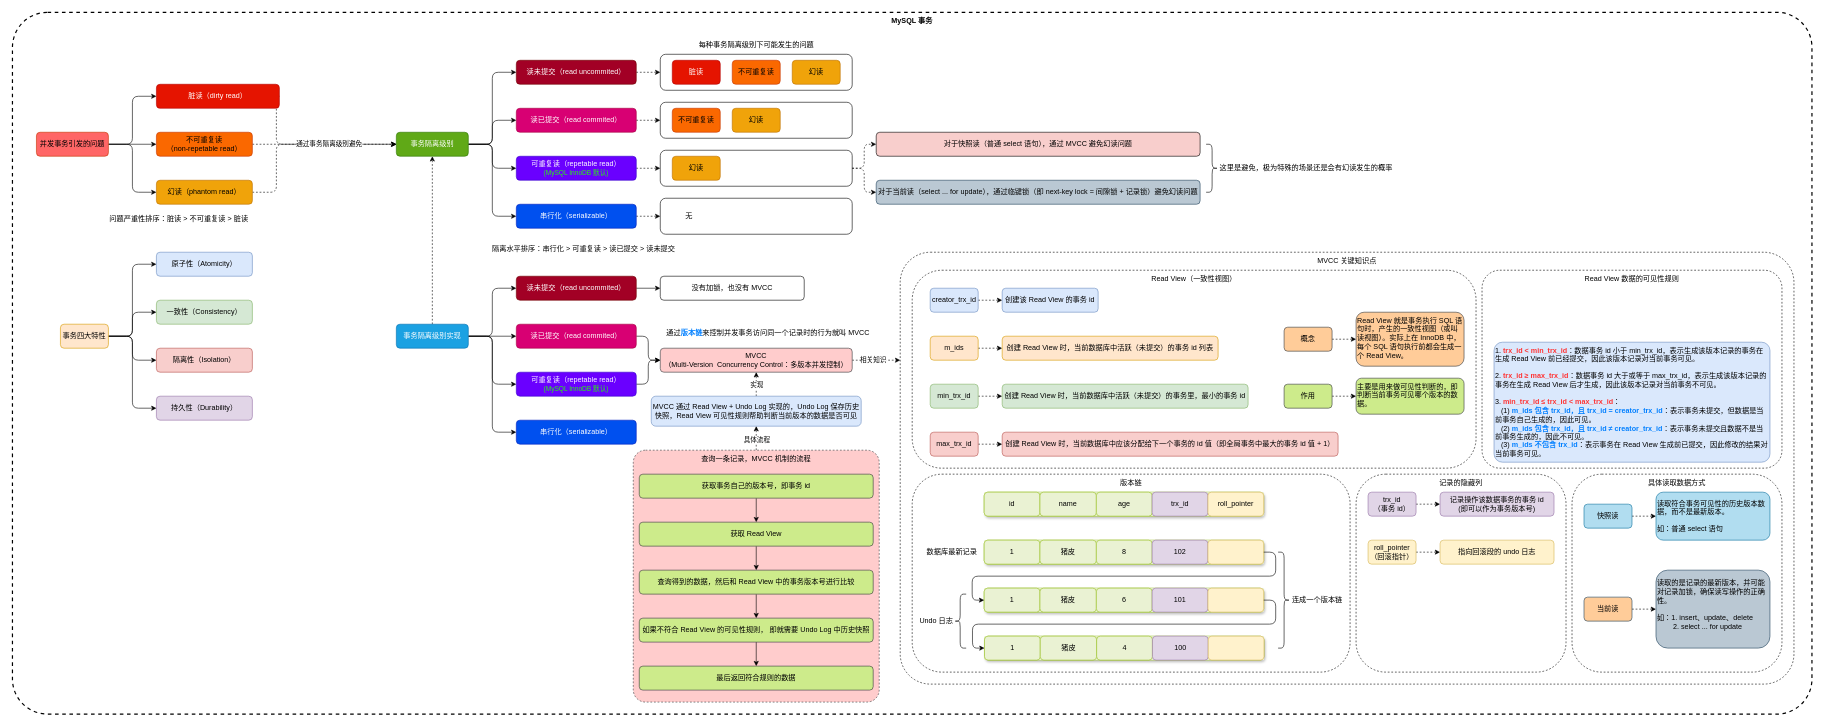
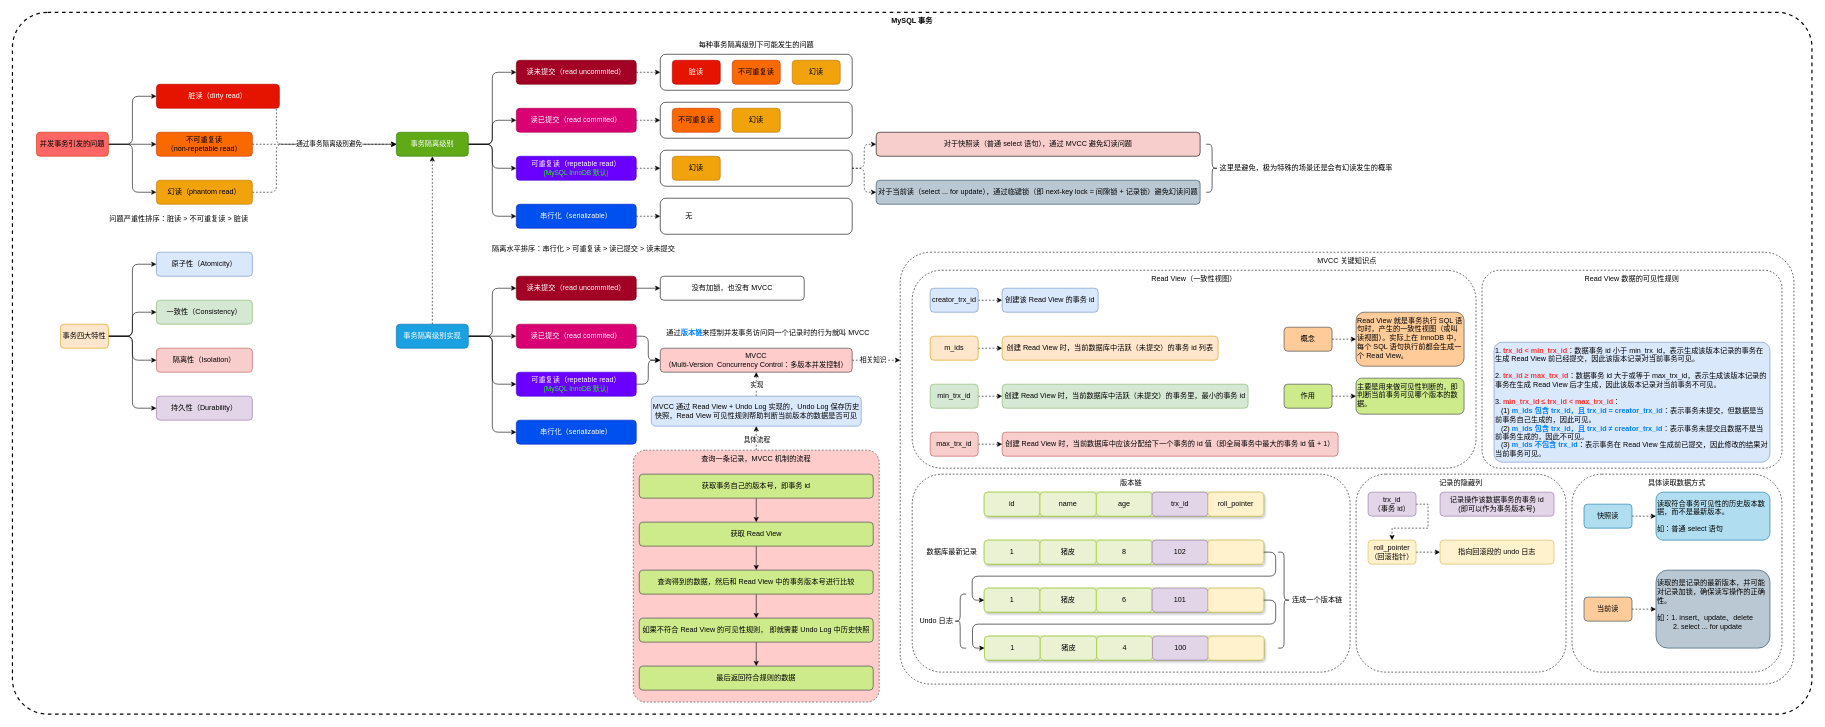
- <mxCell id="86" style="edgeStyle=orthogonalEdgeStyle;rounded=0;orthogonalLoop=1;jettySize=auto;html=1;exitX=1;exitY=0.5;exitDx=0;exitDy=0;entryX=0;entryY=0.5;entryDx=0;entryDy=0;fontFamily=Helvetica;fontSize=12;fontColor=default;dashed=1;" parent="1" source="87" target="90" edge="1"><mxGeometry relative="1" as="geometry" /></mxCell>
+ <mxCell id="86" style="edgeStyle=orthogonalEdgeStyle;rounded=0;orthogonalLoop=1;jettySize=auto;html=1;exitX=1;exitY=0.5;exitDx=0;exitDy=0;fontFamily=Helvetica;fontSize=12;fontColor=default;dashed=1;" parent="1" source="87" target="89" edge="1"><mxGeometry relative="1" as="geometry" /></mxCell>
